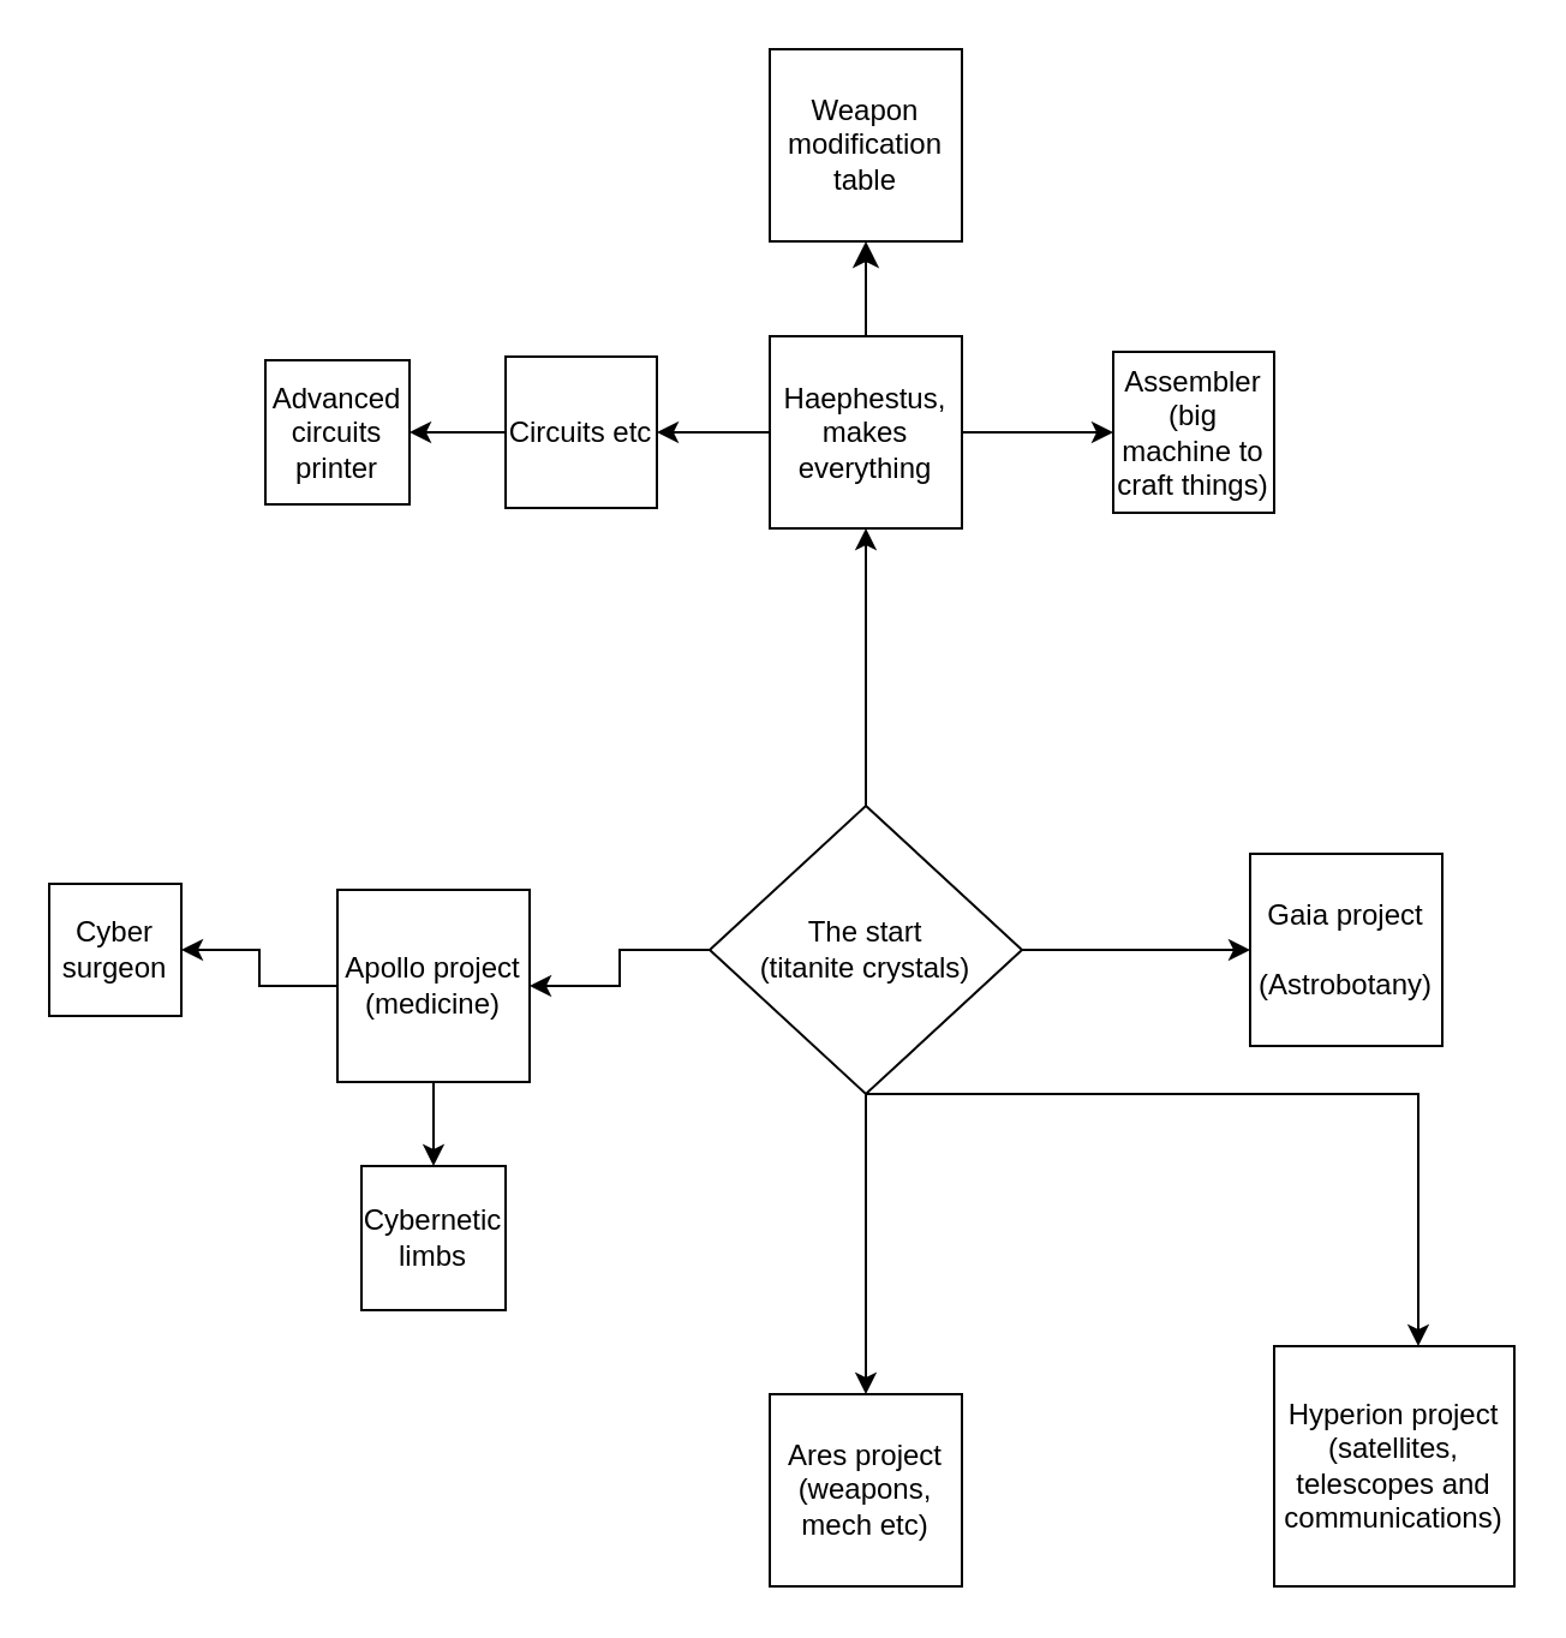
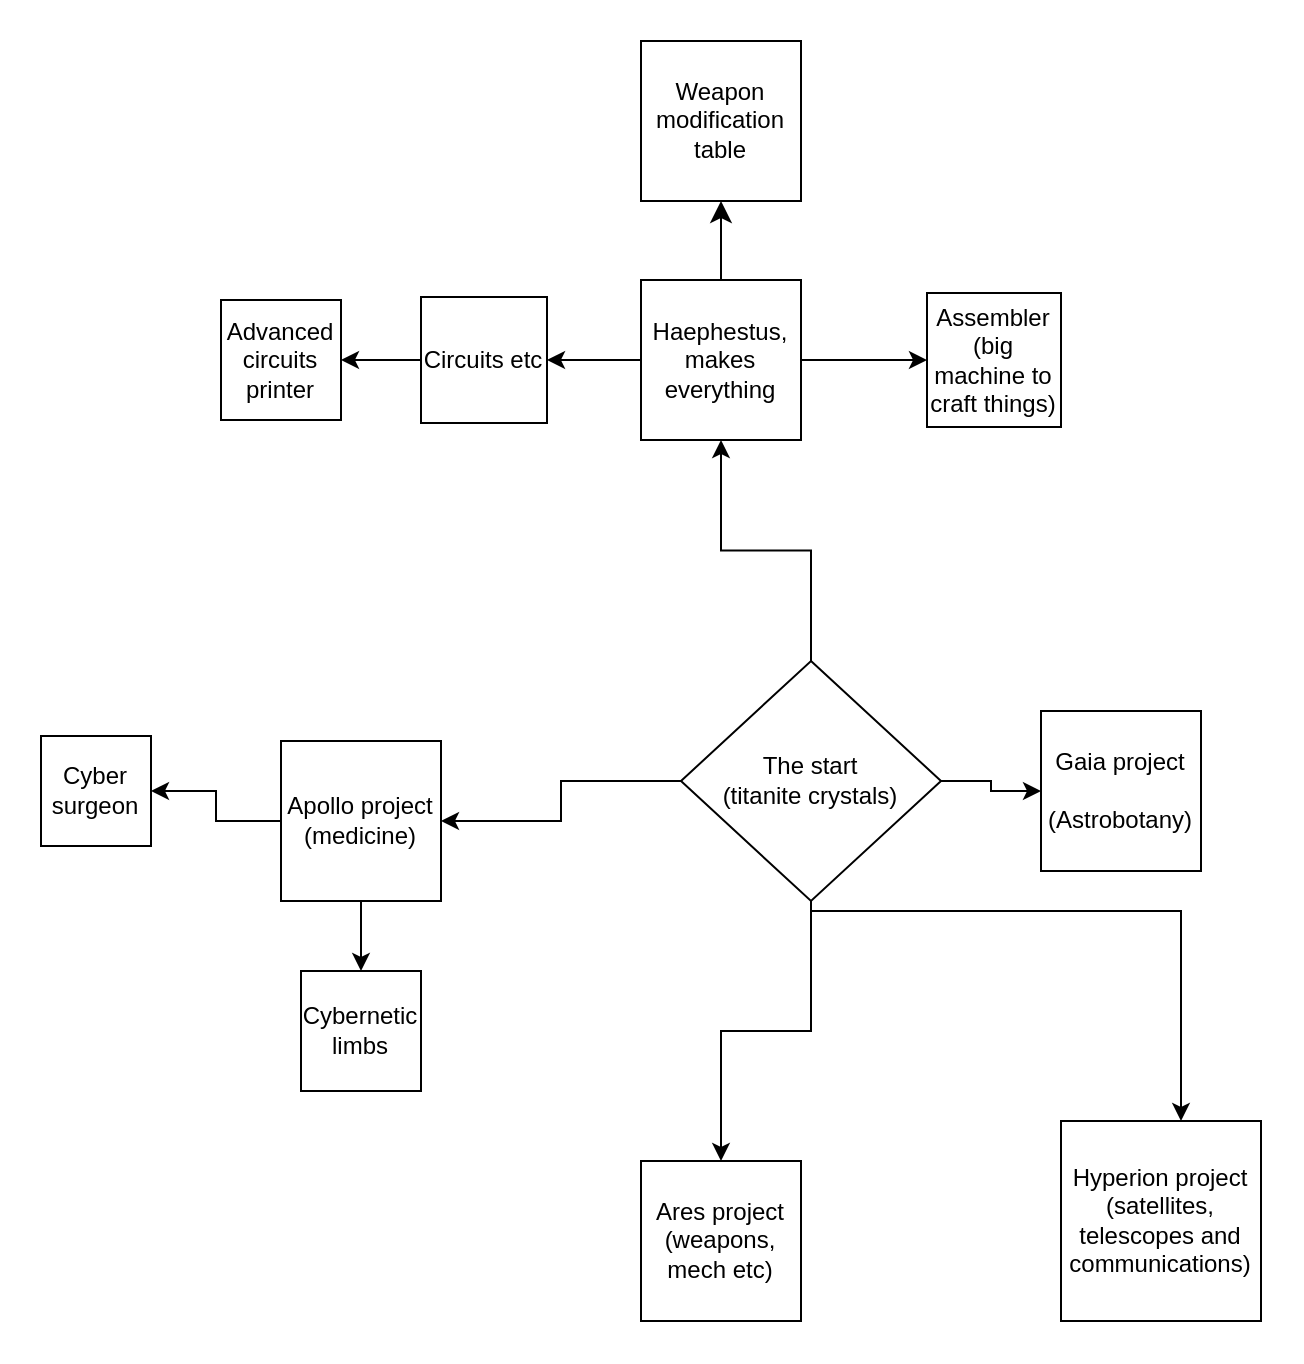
- <mxCell id="7" value="The start&lt;br&gt;(titanite crystals)" style="rhombus;whiteSpace=wrap;html=1;" parent="1" vertex="1"><mxGeometry x="295" y="335" width="130" height="120" as="geometry" /></mxCell>
+ <mxCell id="7" value="The start&lt;br&gt;(titanite crystals)" style="rhombus;whiteSpace=wrap;html=1;" parent="1" vertex="1"><mxGeometry x="340" y="330" width="130" height="120" as="geometry" /></mxCell>
